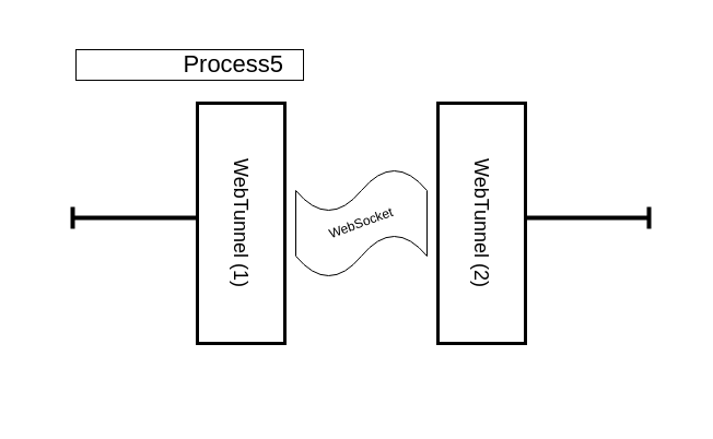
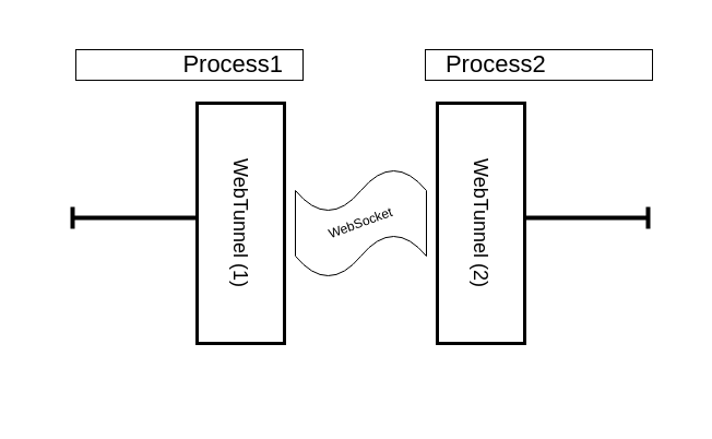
- <mxCell id="15" value="&amp;nbsp; &amp;nbsp; &amp;nbsp; &amp;nbsp; &amp;nbsp; &amp;nbsp; &amp;nbsp; &amp;nbsp; Process5&amp;nbsp; &amp;nbsp;" style="text;html=1;strokeColor=none;fillColor=none;align=center;verticalAlign=middle;whiteSpace=wrap;rounded=0;strokeWidth=3;fontSize=22;labelBorderColor=default;" vertex="1" parent="1"><mxGeometry x="20" y="34" width="307.42" height="50" as="geometry" /></mxCell>
+ <mxCell id="15" value="&amp;nbsp; &amp;nbsp; &amp;nbsp; &amp;nbsp; &amp;nbsp; &amp;nbsp; &amp;nbsp; &amp;nbsp; Process1&amp;nbsp; &amp;nbsp;" style="text;html=1;strokeColor=none;fillColor=none;align=center;verticalAlign=middle;whiteSpace=wrap;rounded=0;strokeWidth=3;fontSize=22;labelBorderColor=default;" vertex="1" parent="1"><mxGeometry x="20" y="34" width="307.42" height="50" as="geometry" /></mxCell>
+ <mxCell id="16" value="&amp;nbsp; &amp;nbsp;Process2&amp;nbsp; &amp;nbsp; &amp;nbsp; &amp;nbsp; &amp;nbsp; &amp;nbsp; &amp;nbsp; &amp;nbsp;&amp;nbsp;" style="text;html=1;strokeColor=none;fillColor=none;align=center;verticalAlign=middle;whiteSpace=wrap;rounded=0;strokeWidth=3;fontSize=22;labelBorderColor=default;" vertex="1" parent="1"><mxGeometry x="359" y="34" width="269" height="50" as="geometry" /></mxCell>
